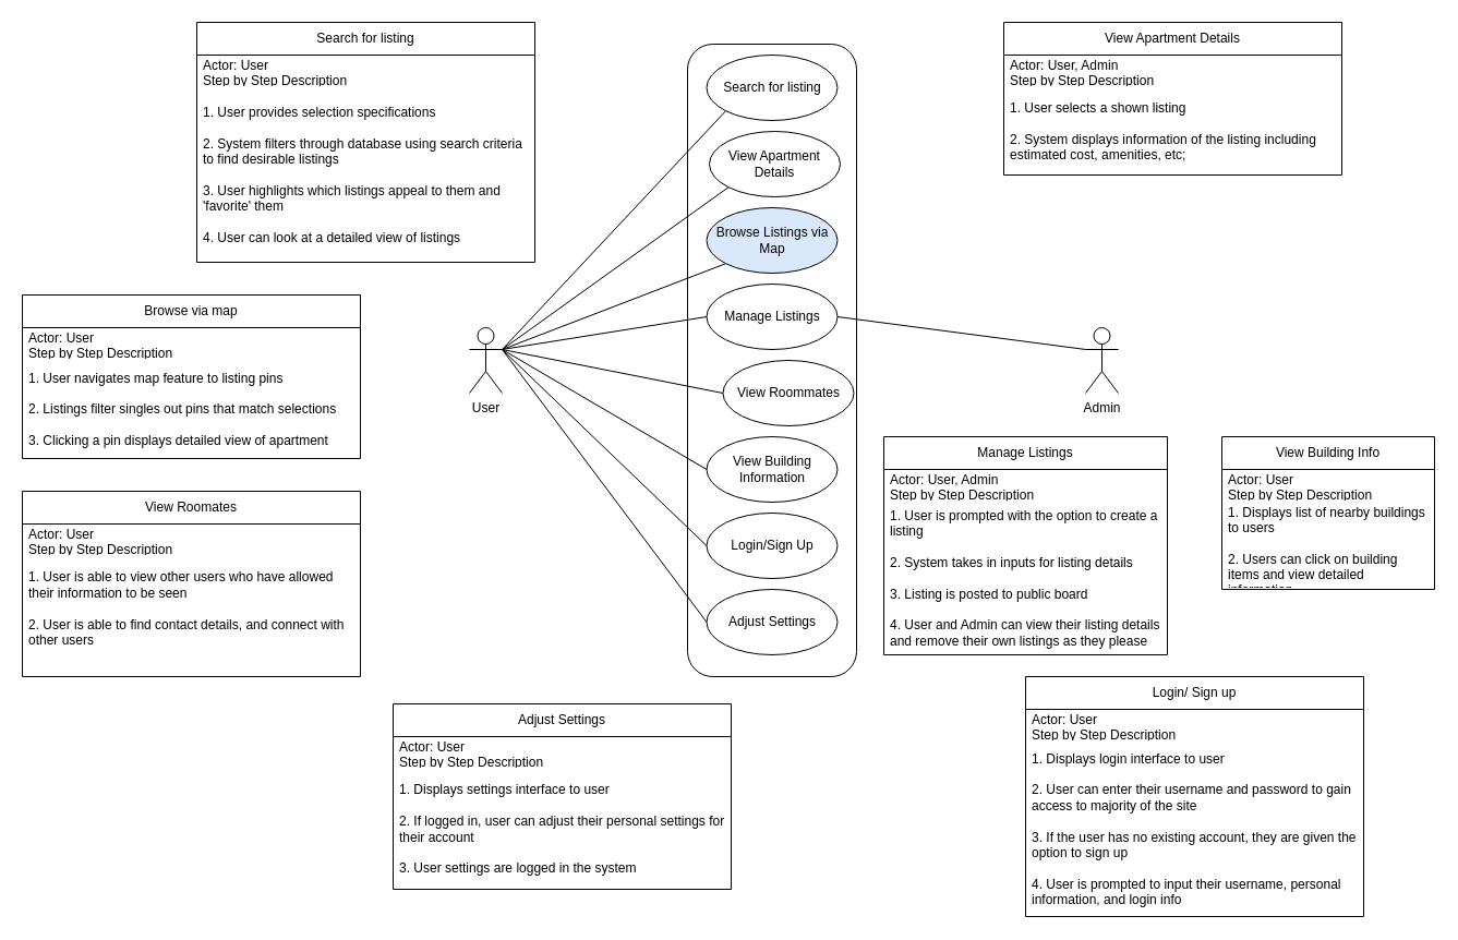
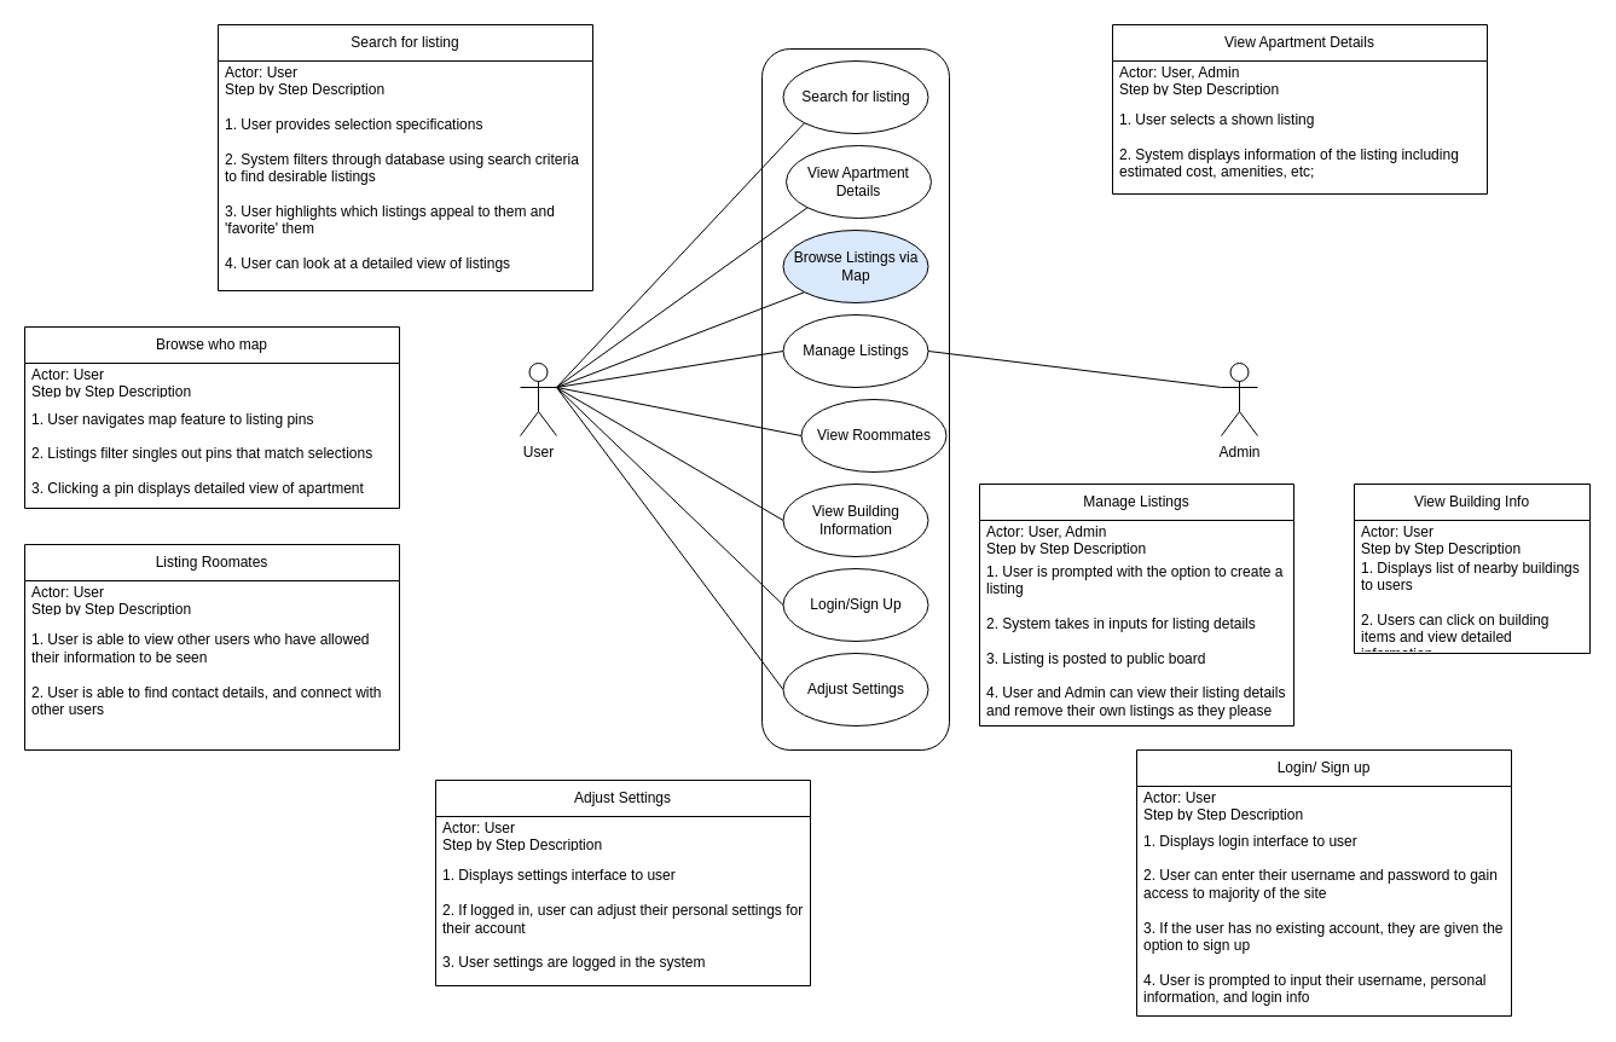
- <mxCell id="28" value="Browse via map" style="swimlane;fontStyle=0;childLayout=stackLayout;horizontal=1;startSize=30;horizontalStack=0;resizeParent=1;resizeParentMax=0;resizeLast=0;collapsible=1;marginBottom=0;whiteSpace=wrap;html=1;" vertex="1" parent="1"><mxGeometry x="20" y="270" width="310" height="150" as="geometry" /></mxCell>
+ <mxCell id="28" value="Browse who map" style="swimlane;fontStyle=0;childLayout=stackLayout;horizontal=1;startSize=30;horizontalStack=0;resizeParent=1;resizeParentMax=0;resizeLast=0;collapsible=1;marginBottom=0;whiteSpace=wrap;html=1;" vertex="1" parent="1"><mxGeometry x="20" y="270" width="310" height="150" as="geometry" /></mxCell>
- <mxCell id="17" value="&lt;div&gt;Admin&lt;/div&gt;" style="shape=umlActor;verticalLabelPosition=bottom;verticalAlign=top;html=1;outlineConnect=0;" vertex="1" parent="1"><mxGeometry x="995" y="300" width="30" height="60" as="geometry" /></mxCell>
+ <mxCell id="17" value="&lt;div&gt;Admin&lt;/div&gt;" style="shape=umlActor;verticalLabelPosition=bottom;verticalAlign=top;html=1;outlineConnect=0;" vertex="1" parent="1"><mxGeometry x="1010" y="300" width="30" height="60" as="geometry" /></mxCell>
- <mxCell id="34" value="View Roomates" style="swimlane;fontStyle=0;childLayout=stackLayout;horizontal=1;startSize=30;horizontalStack=0;resizeParent=1;resizeParentMax=0;resizeLast=0;collapsible=1;marginBottom=0;whiteSpace=wrap;html=1;" vertex="1" parent="1"><mxGeometry x="20" y="450" width="310" height="170" as="geometry"><mxRectangle x="60" y="440" width="120" height="30" as="alternateBounds" /></mxGeometry></mxCell>
+ <mxCell id="34" value="Listing Roomates" style="swimlane;fontStyle=0;childLayout=stackLayout;horizontal=1;startSize=30;horizontalStack=0;resizeParent=1;resizeParentMax=0;resizeLast=0;collapsible=1;marginBottom=0;whiteSpace=wrap;html=1;" vertex="1" parent="1"><mxGeometry x="20" y="450" width="310" height="170" as="geometry"><mxRectangle x="60" y="440" width="120" height="30" as="alternateBounds" /></mxGeometry></mxCell>
